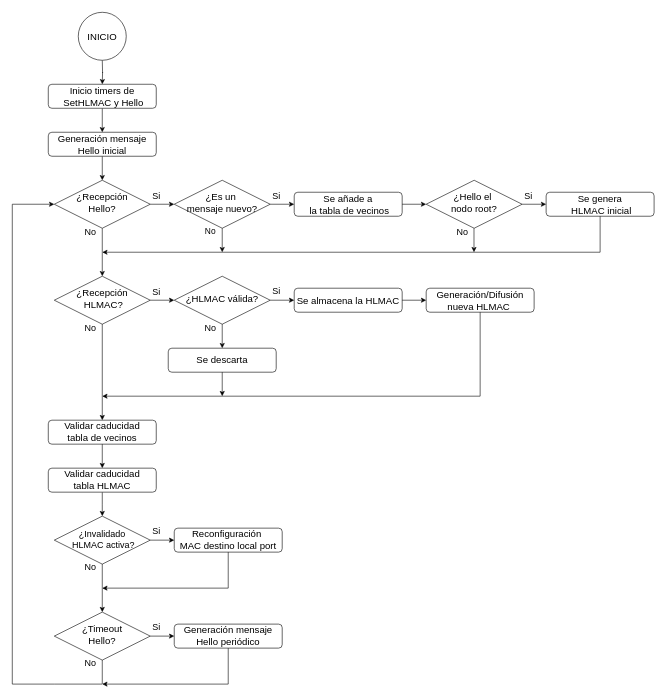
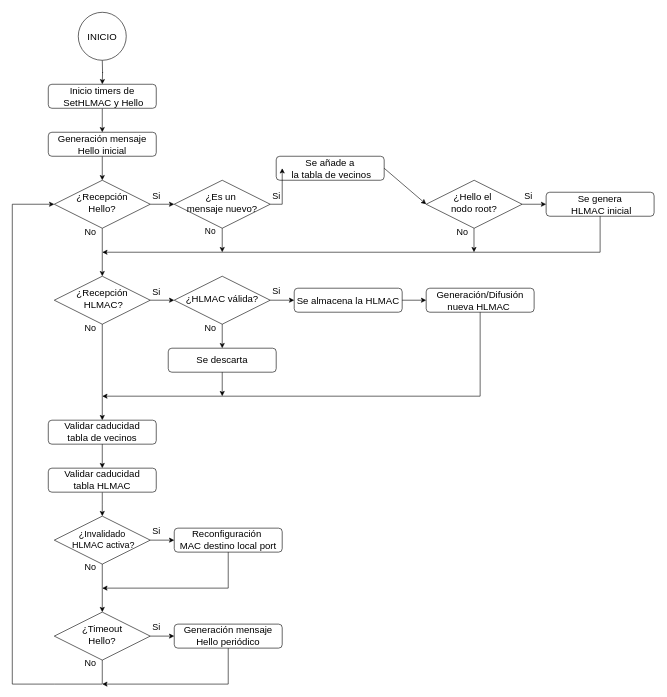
- <mxCell id="12" value="&lt;font style=&quot;font-size: 16px;&quot;&gt;Se añade a&lt;/font&gt;&lt;div&gt;&lt;font style=&quot;font-size: 16px;&quot;&gt;&amp;nbsp;la tabla de vecinos&lt;/font&gt;&lt;/div&gt;" style="rounded=1;whiteSpace=wrap;html=1;fontSize=12;glass=0;strokeWidth=1;shadow=0;" parent="1" vertex="1"><mxGeometry x="490" y="320" width="180" height="40" as="geometry" /></mxCell>
+ <mxCell id="12" value="&lt;font style=&quot;font-size: 16px;&quot;&gt;Se añade a&lt;/font&gt;&lt;div&gt;&lt;font style=&quot;font-size: 16px;&quot;&gt;&amp;nbsp;la tabla de vecinos&lt;/font&gt;&lt;/div&gt;" style="rounded=1;whiteSpace=wrap;html=1;fontSize=12;glass=0;strokeWidth=1;shadow=0;" parent="1" vertex="1"><mxGeometry x="460" y="260" width="180" height="40" as="geometry" /></mxCell>
